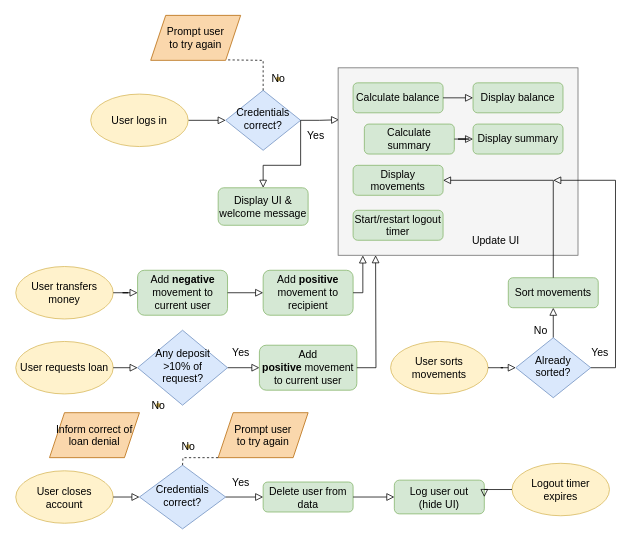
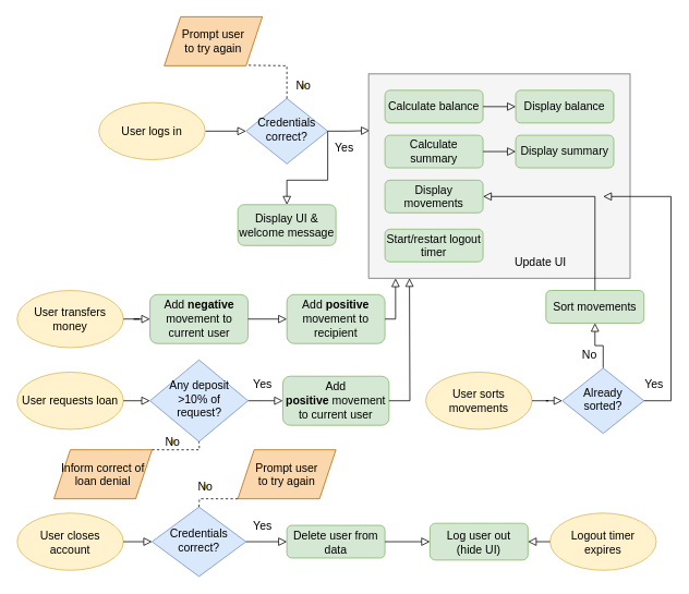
- <mxCell id="20" value="Calculate summary" style="rounded=1;whiteSpace=wrap;html=1;fontSize=14;glass=0;strokeWidth=1;shadow=0;fillColor=#d5e8d4;strokeColor=#82b366;" vertex="1" parent="1"><mxGeometry x="485" y="165" width="120" height="40" as="geometry" /></mxCell>
+ <mxCell id="20" value="Calculate summary" style="rounded=1;whiteSpace=wrap;html=1;fontSize=14;glass=0;strokeWidth=1;shadow=0;fillColor=#d5e8d4;strokeColor=#82b366;" vertex="1" parent="1"><mxGeometry x="470" y="165" width="120" height="40" as="geometry" /></mxCell>
- <mxCell id="10" value="Sort movements" style="rounded=1;whiteSpace=wrap;html=1;fontSize=14;glass=0;strokeWidth=1;shadow=0;fillColor=#d5e8d4;strokeColor=#82b366;" parent="1" vertex="1"><mxGeometry x="677" y="370" width="120" height="40" as="geometry" /></mxCell>
+ <mxCell id="10" value="Sort movements" style="rounded=1;whiteSpace=wrap;html=1;fontSize=14;glass=0;strokeWidth=1;shadow=0;fillColor=#d5e8d4;strokeColor=#82b366;" parent="1" vertex="1"><mxGeometry x="667" y="355" width="120" height="40" as="geometry" /></mxCell>
+ <mxCell id="52" value="" style="endArrow=none;dashed=1;html=1;rounded=0;fontFamily=Helvetica;fontSize=14;fontColor=default;elbow=vertical;entryX=0.5;entryY=1;entryDx=0;entryDy=0;exitX=1;exitY=0;exitDx=0;exitDy=0;shadow=0;" edge="1" parent="1" source="51" target="35"><mxGeometry width="50" height="50" relative="1" as="geometry"><mxPoint x="210" y="600" as="sourcePoint" /><mxPoint x="257.5" y="570" as="targetPoint" /><Array as="points"><mxPoint x="243" y="550" /></Array></mxGeometry></mxCell>
- <mxCell id="16" value="&lt;font face=&quot;helvetica&quot;&gt;Logout timer&lt;br&gt;expires&lt;/font&gt;" style="ellipse;whiteSpace=wrap;html=1;fillColor=#fff2cc;strokeColor=#d6b656;fontSize=14;shadow=0;" vertex="1" parent="1"><mxGeometry x="682" y="617.5" width="130" height="70" as="geometry" /></mxCell>
+ <mxCell id="16" value="&lt;font face=&quot;helvetica&quot;&gt;Logout timer&lt;br&gt;expires&lt;/font&gt;" style="ellipse;whiteSpace=wrap;html=1;fillColor=#fff2cc;strokeColor=#d6b656;fontSize=14;shadow=0;" vertex="1" parent="1"><mxGeometry x="672" y="627.5" width="130" height="70" as="geometry" /></mxCell>
